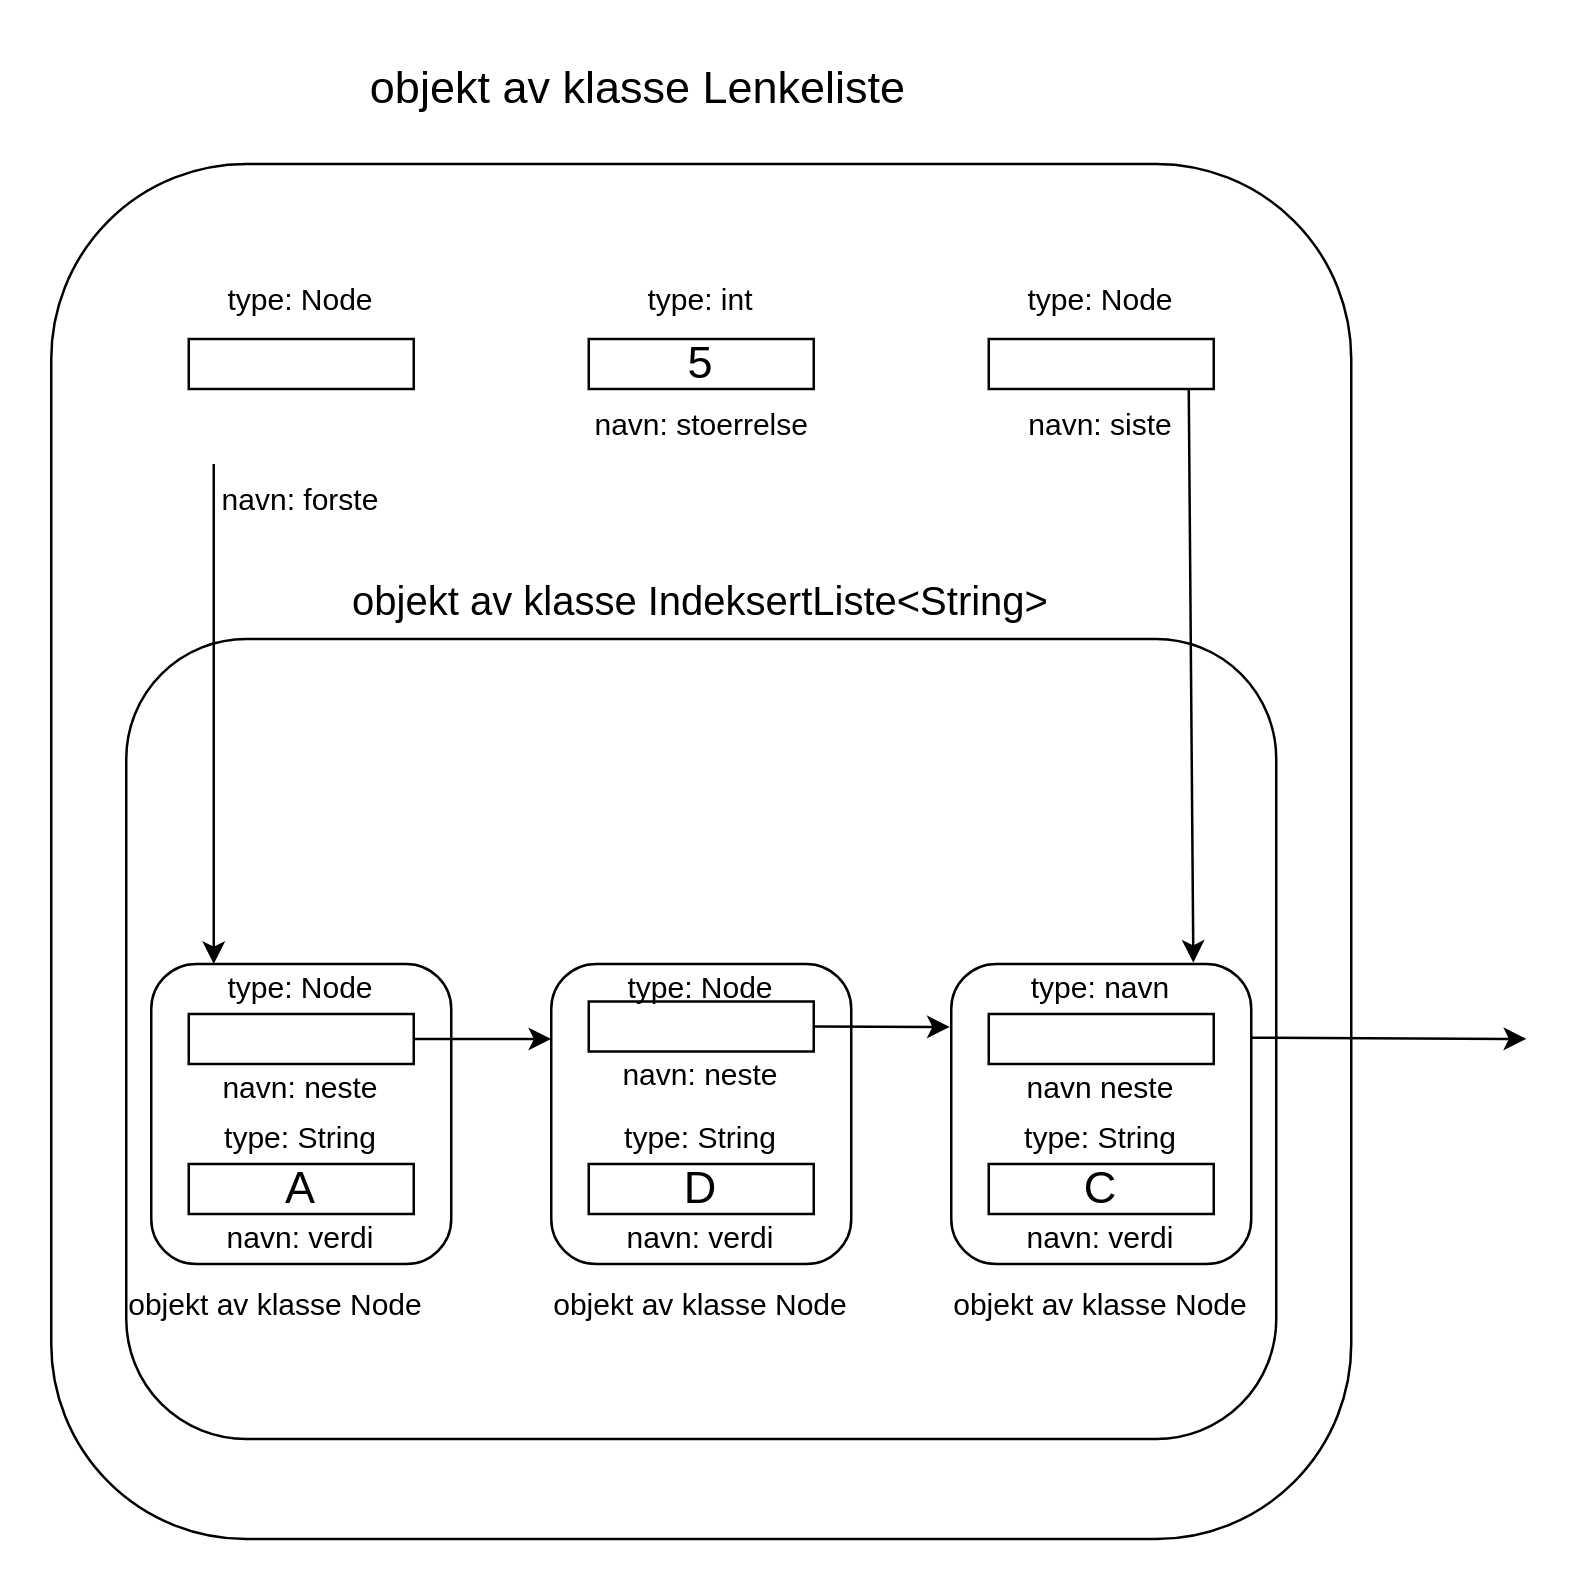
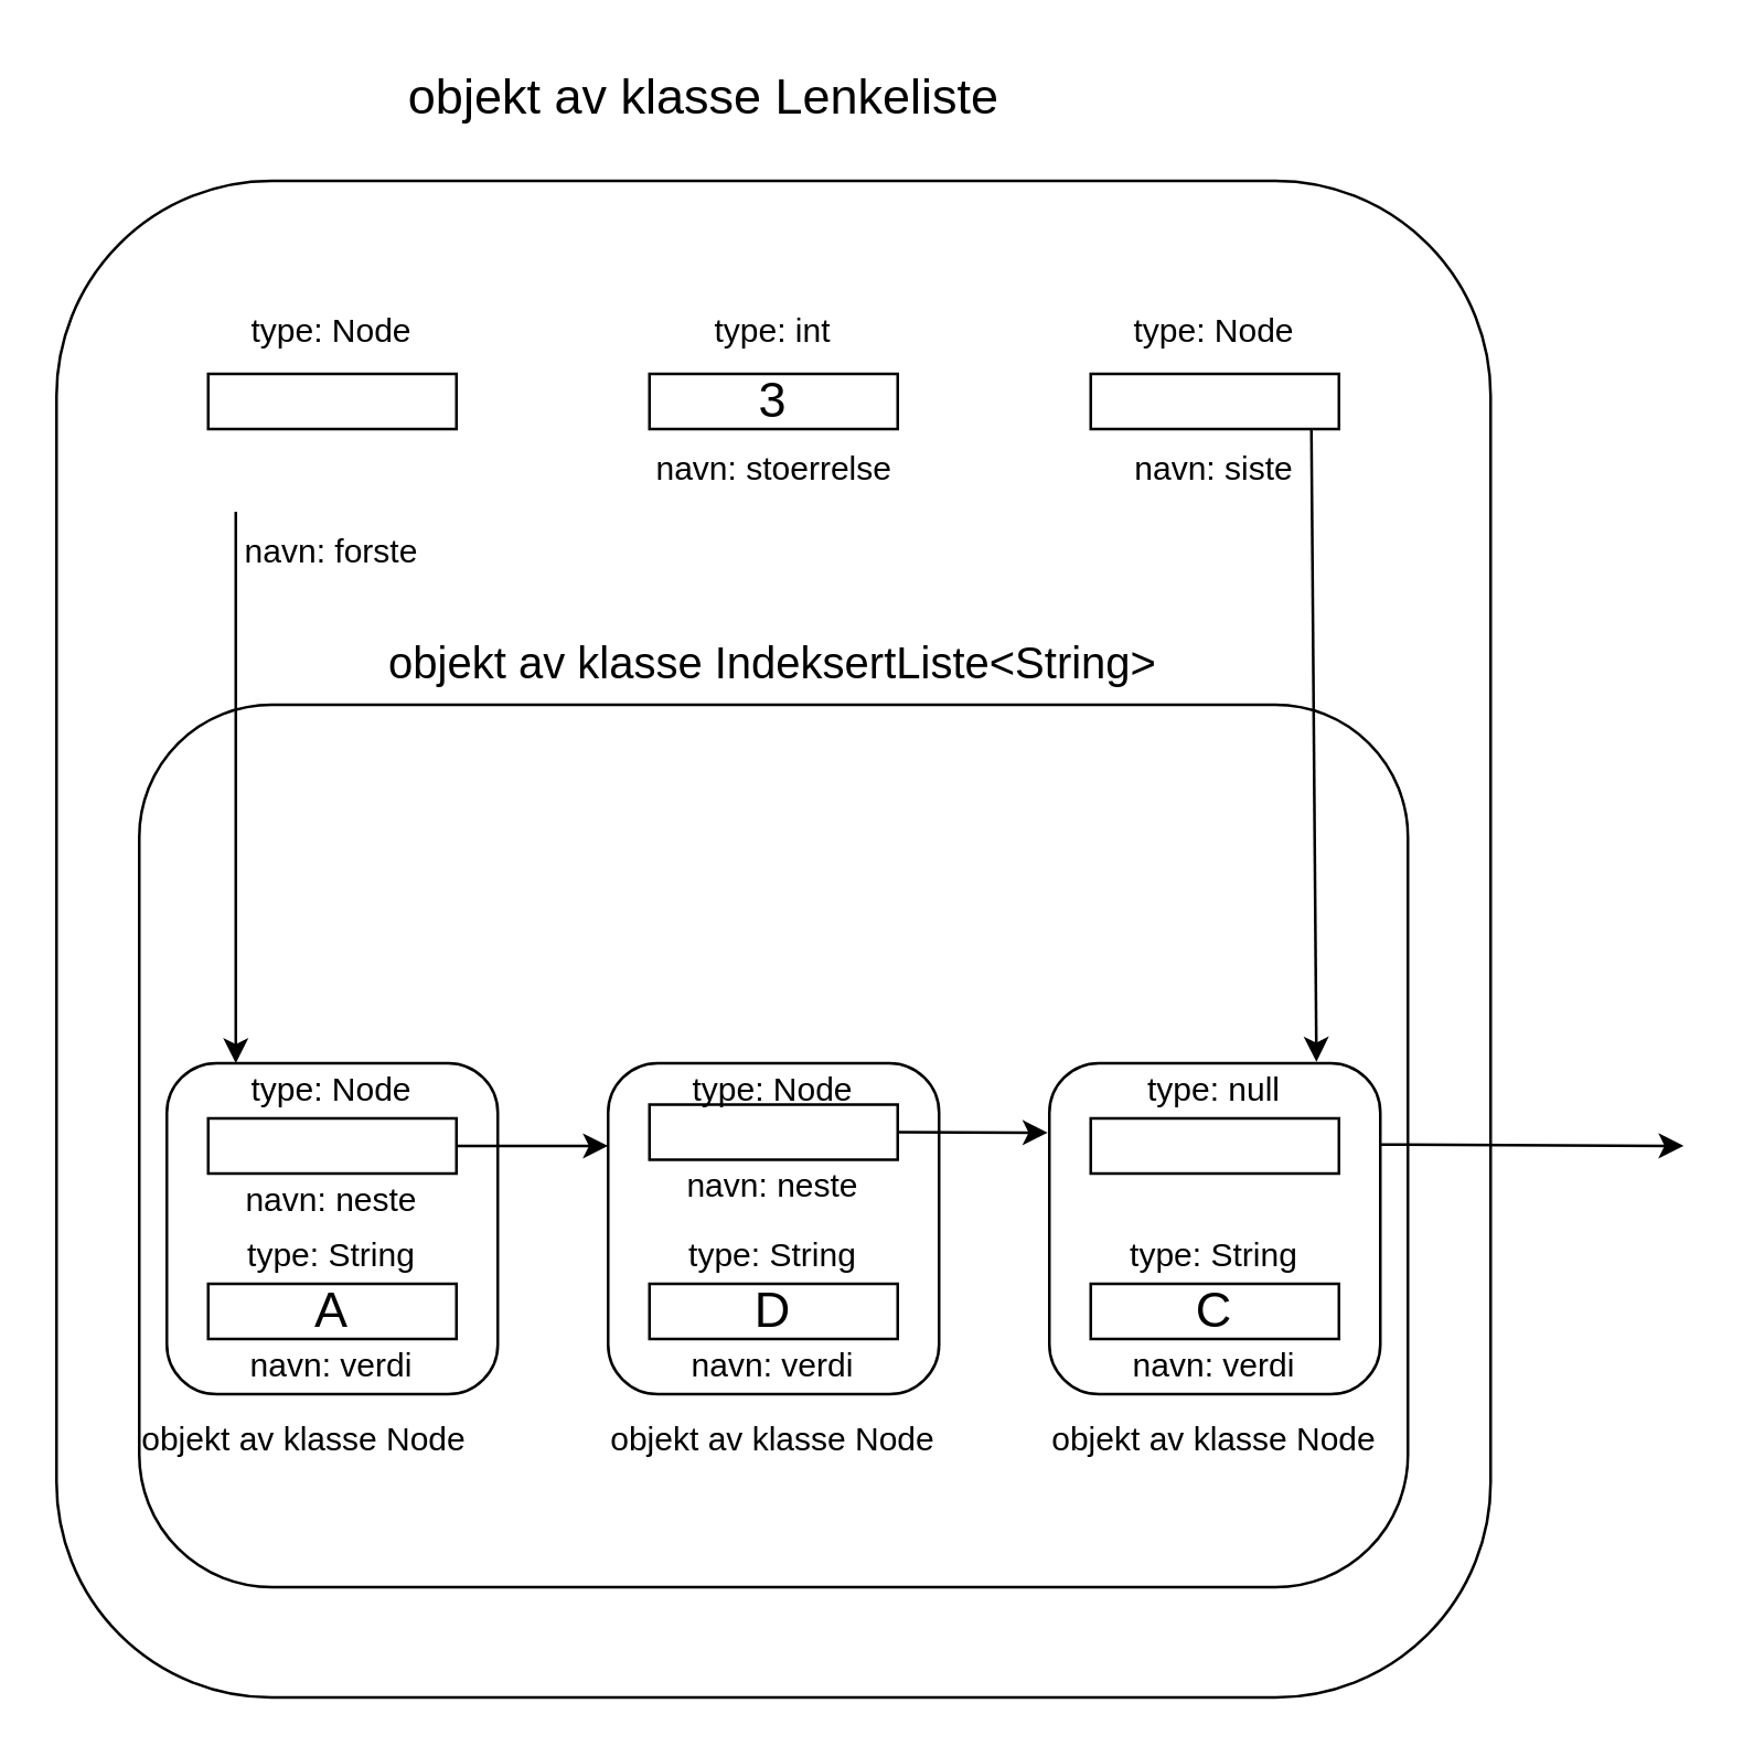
- <mxCell id="47" value="&lt;font style=&quot;font-size: 18px&quot;&gt;5&lt;/font&gt;" style="text;html=1;strokeColor=none;fillColor=none;align=center;verticalAlign=middle;whiteSpace=wrap;rounded=0;fontSize=18;" vertex="1" parent="1"><mxGeometry x="250" y="130" width="60" height="30" as="geometry" /></mxCell>
+ <mxCell id="47" value="&lt;font style=&quot;font-size: 18px&quot;&gt;3&lt;/font&gt;" style="text;html=1;strokeColor=none;fillColor=none;align=center;verticalAlign=middle;whiteSpace=wrap;rounded=0;fontSize=18;" vertex="1" parent="1"><mxGeometry x="250" y="130" width="60" height="30" as="geometry" /></mxCell>
- <mxCell id="36" value="type: navn" style="text;html=1;strokeColor=none;fillColor=none;align=center;verticalAlign=middle;whiteSpace=wrap;rounded=0;fontSize=12;" vertex="1" parent="1"><mxGeometry x="405" y="385" width="70" height="20" as="geometry" /></mxCell>
+ <mxCell id="36" value="type: null" style="text;html=1;strokeColor=none;fillColor=none;align=center;verticalAlign=middle;whiteSpace=wrap;rounded=0;fontSize=12;" vertex="1" parent="1"><mxGeometry x="405" y="385" width="70" height="20" as="geometry" /></mxCell>
- <mxCell id="37" value="navn neste" style="text;html=1;strokeColor=none;fillColor=none;align=center;verticalAlign=middle;whiteSpace=wrap;rounded=0;fontSize=12;" vertex="1" parent="1"><mxGeometry x="405" y="425" width="70" height="20" as="geometry" /></mxCell>
